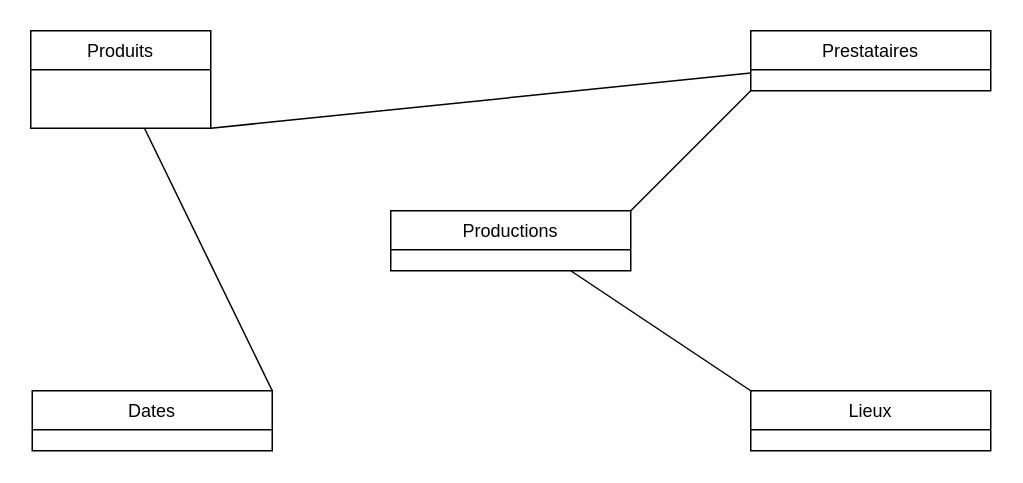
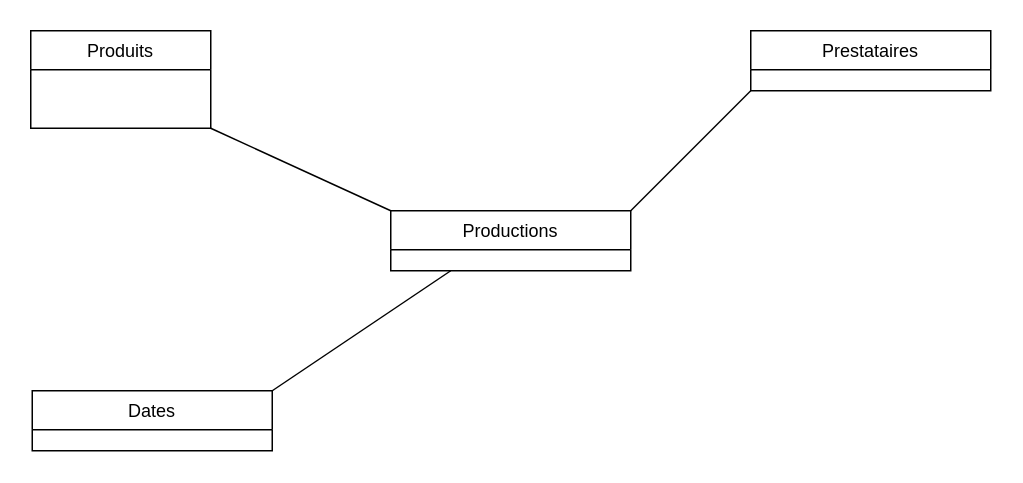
- <mxCell id="5" value="" style="endArrow=none;html=1;exitX=1;exitY=1;exitDx=0;exitDy=0;" parent="1" source="7" target="10" edge="1"><mxGeometry width="50" height="50" relative="1" as="geometry"><mxPoint x="140" y="60" as="sourcePoint" /><mxPoint x="270" y="60" as="targetPoint" /></mxGeometry></mxCell>
+ <mxCell id="5" value="" style="endArrow=none;html=1;entryX=0;entryY=0;entryDx=0;entryDy=0;exitX=1;exitY=1;exitDx=0;exitDy=0;" parent="1" source="7" target="2" edge="1"><mxGeometry width="50" height="50" relative="1" as="geometry"><mxPoint x="140" y="60" as="sourcePoint" /><mxPoint x="270" y="60" as="targetPoint" /></mxGeometry></mxCell>
- <mxCell id="3" value="" style="endArrow=none;html=1;exitX=1;exitY=0;exitDx=0;exitDy=0;" parent="1" source="6" target="7" edge="1"><mxGeometry width="50" height="50" relative="1" as="geometry"><mxPoint x="180" y="160" as="sourcePoint" /><mxPoint x="230" y="110" as="targetPoint" /></mxGeometry></mxCell>
+ <mxCell id="3" value="" style="endArrow=none;html=1;entryX=0.25;entryY=1;entryDx=0;entryDy=0;exitX=1;exitY=0;exitDx=0;exitDy=0;" parent="1" source="6" target="2" edge="1"><mxGeometry width="50" height="50" relative="1" as="geometry"><mxPoint x="180" y="160" as="sourcePoint" /><mxPoint x="230" y="110" as="targetPoint" /></mxGeometry></mxCell>
- <mxCell id="4" value="" style="endArrow=none;html=1;entryX=0;entryY=0;entryDx=0;entryDy=0;exitX=0.75;exitY=1;exitDx=0;exitDy=0;" parent="1" source="2" target="9" edge="1"><mxGeometry width="50" height="50" relative="1" as="geometry"><mxPoint x="430" y="190" as="sourcePoint" /><mxPoint x="560" y="190" as="targetPoint" /></mxGeometry></mxCell>
- <mxCell id="9" value="Lieux" style="swimlane;fontStyle=0;childLayout=stackLayout;horizontal=1;startSize=26;fillColor=none;horizontalStack=0;resizeParent=1;resizeParentMax=0;resizeLast=0;collapsible=1;marginBottom=0;" parent="1" vertex="1"><mxGeometry x="500" y="260" width="160" height="40" as="geometry" /></mxCell>
